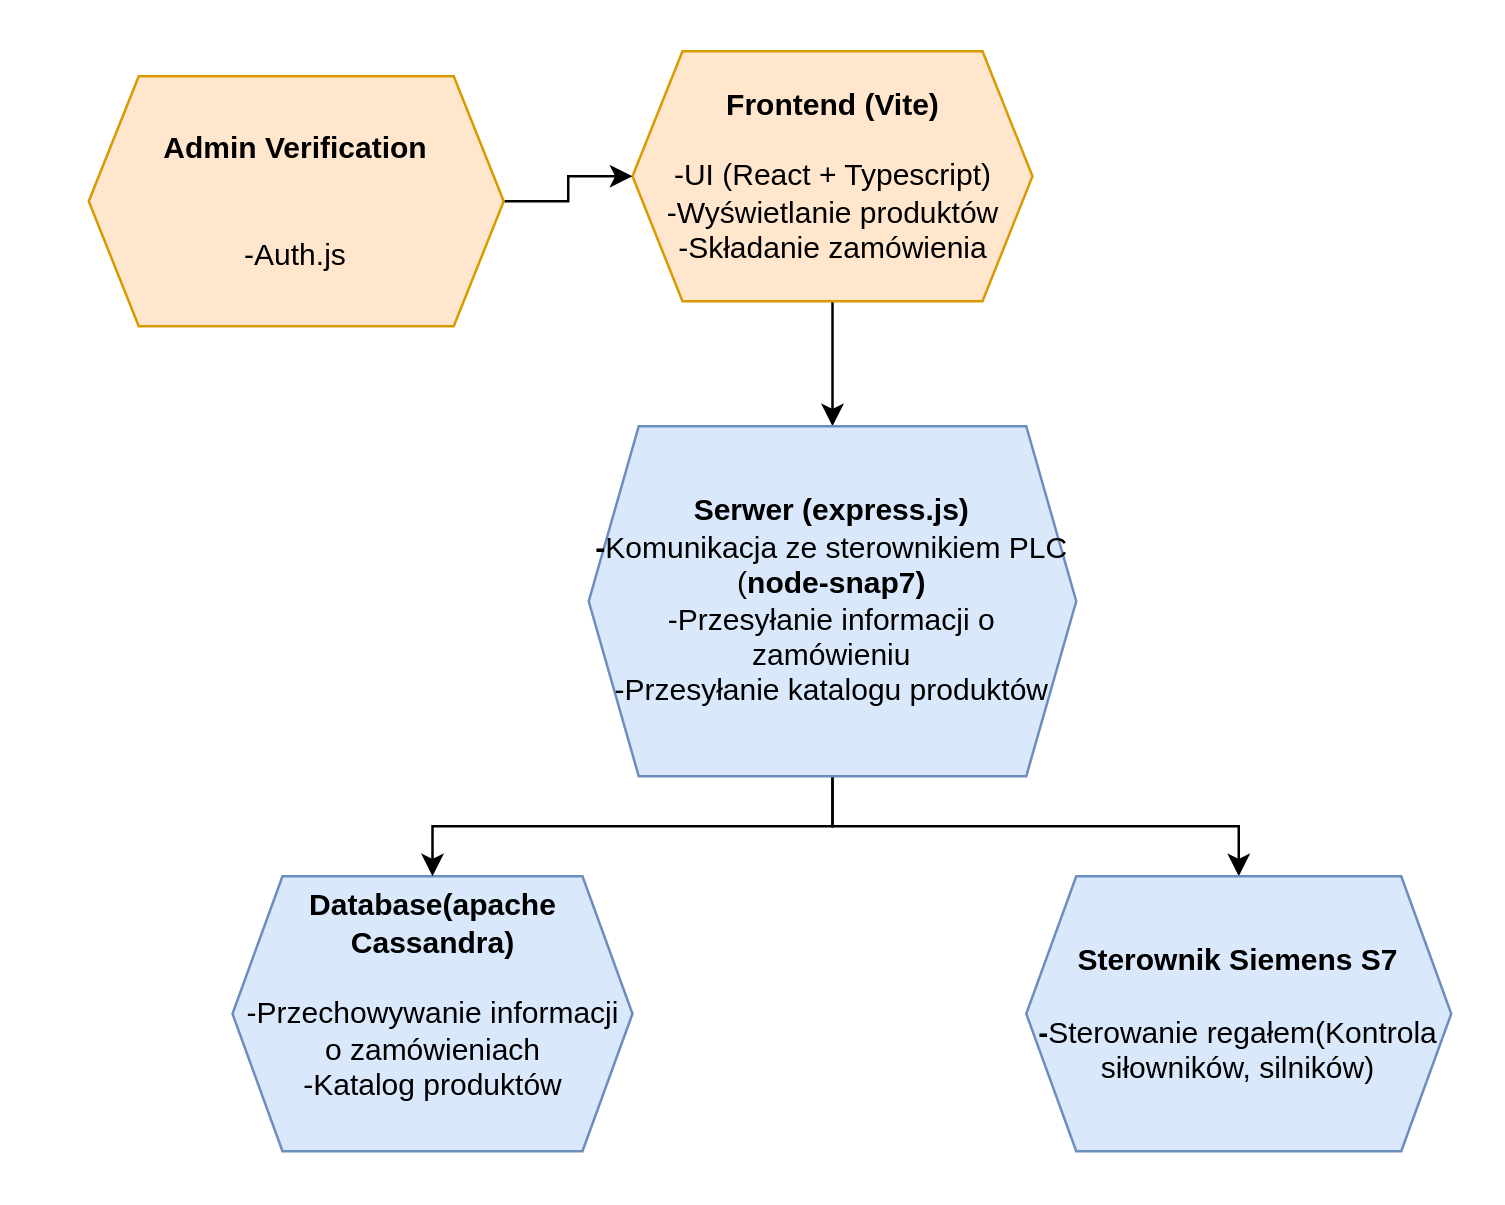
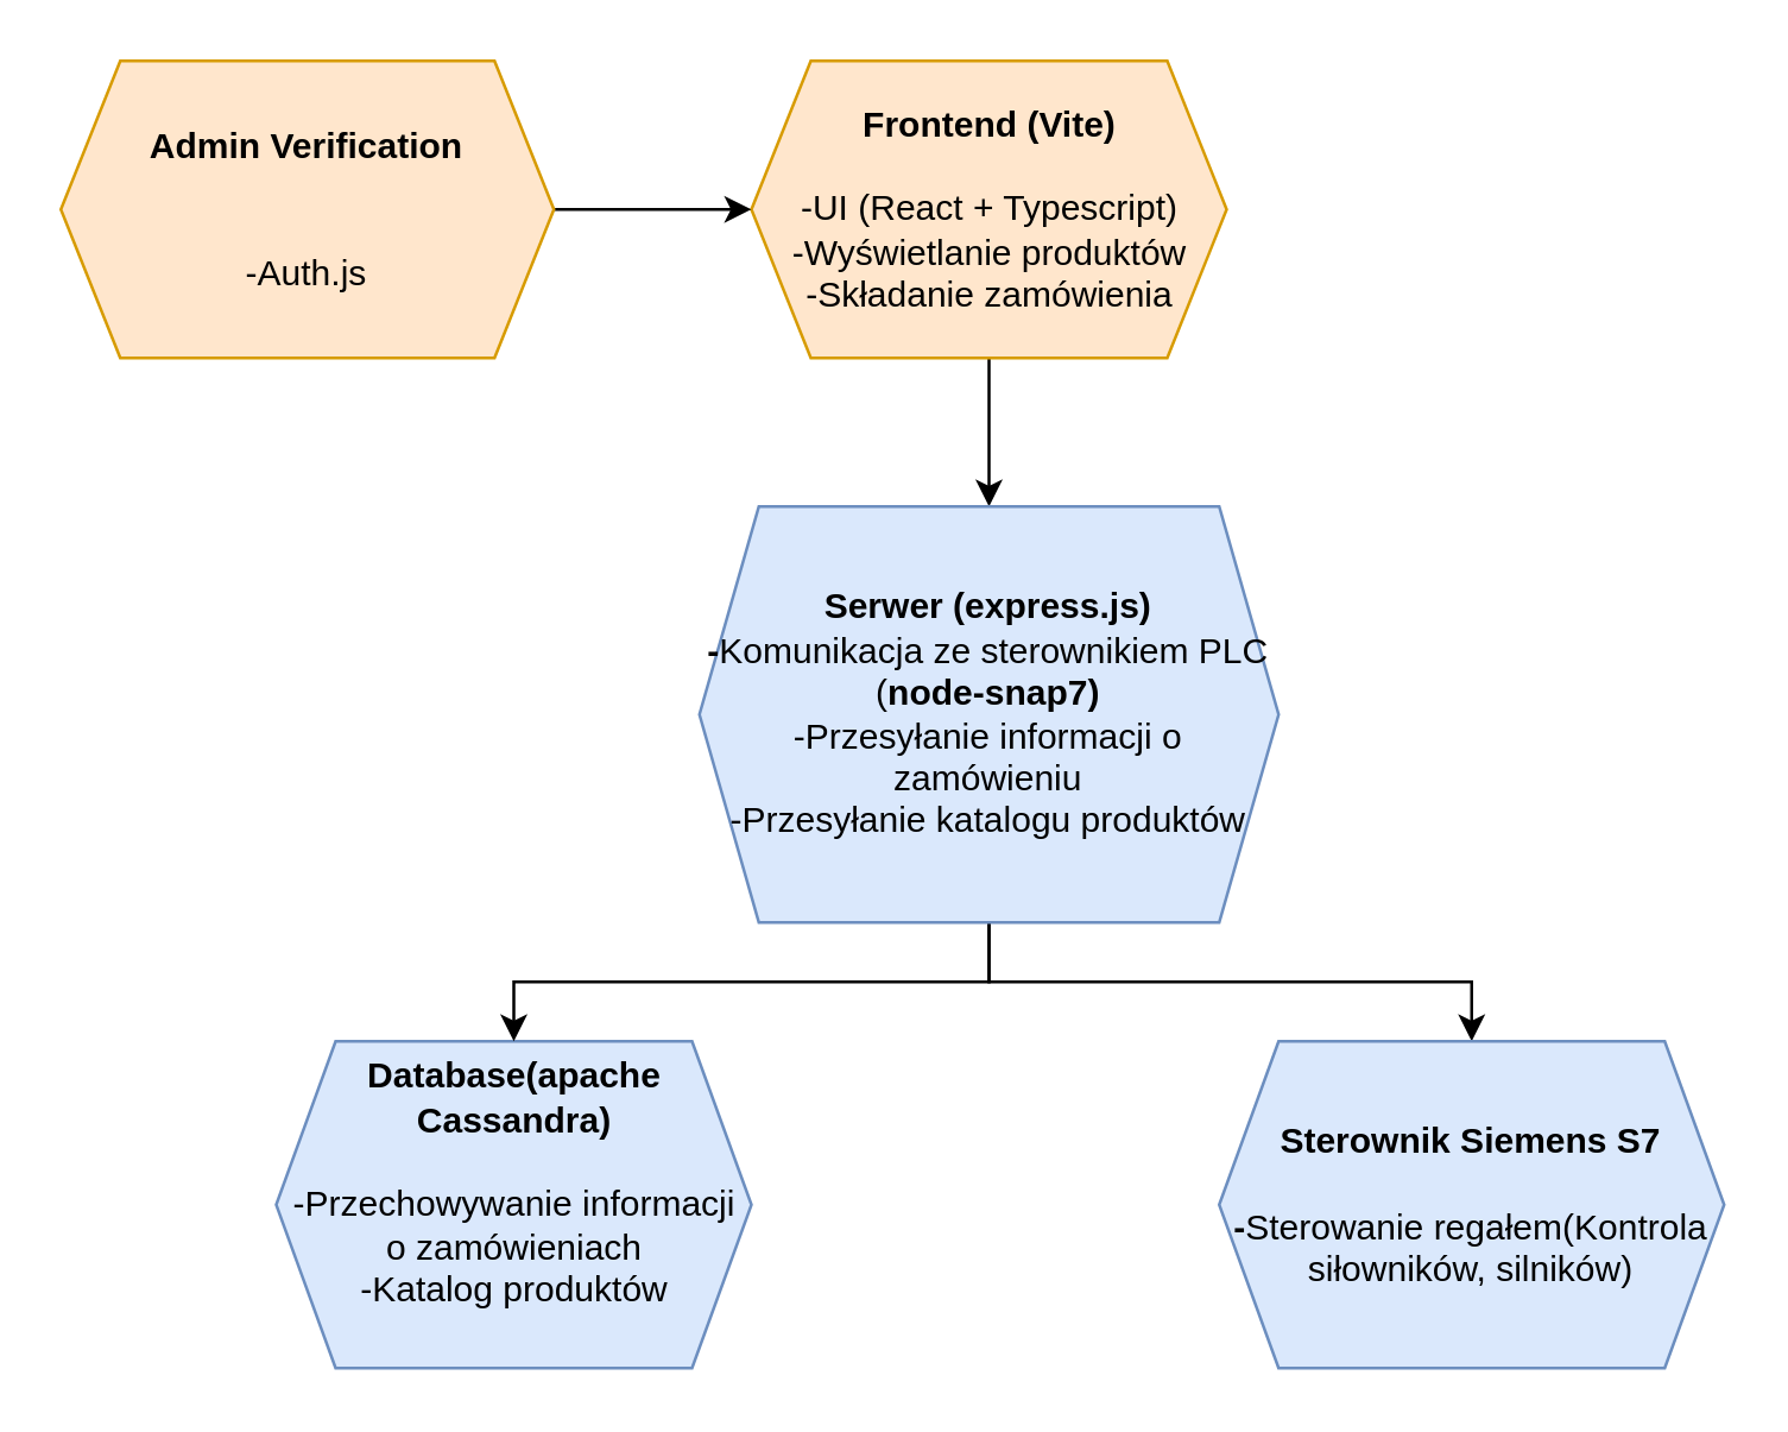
- <mxCell id="5" value="&lt;b&gt;Admin Verification&lt;/b&gt;&lt;div&gt;&lt;b&gt;&lt;br&gt;&lt;/b&gt;&lt;div&gt;&lt;b&gt;&lt;br&gt;&lt;/b&gt;&lt;/div&gt;&lt;div&gt;-Auth.js&lt;/div&gt;&lt;/div&gt;" style="shape=hexagon;perimeter=hexagonPerimeter2;whiteSpace=wrap;html=1;fixedSize=1;fillColor=#ffe6cc;strokeColor=#d79b00;" vertex="1" parent="1"><mxGeometry x="35" y="30" width="166" height="100" as="geometry" /></mxCell>
+ <mxCell id="5" value="&lt;b&gt;Admin Verification&lt;/b&gt;&lt;div&gt;&lt;b&gt;&lt;br&gt;&lt;/b&gt;&lt;div&gt;&lt;b&gt;&lt;br&gt;&lt;/b&gt;&lt;/div&gt;&lt;div&gt;-Auth.js&lt;/div&gt;&lt;/div&gt;" style="shape=hexagon;perimeter=hexagonPerimeter2;whiteSpace=wrap;html=1;fixedSize=1;fillColor=#ffe6cc;strokeColor=#d79b00;" vertex="1" parent="1"><mxGeometry x="20" y="20" width="166" height="100" as="geometry" /></mxCell>
